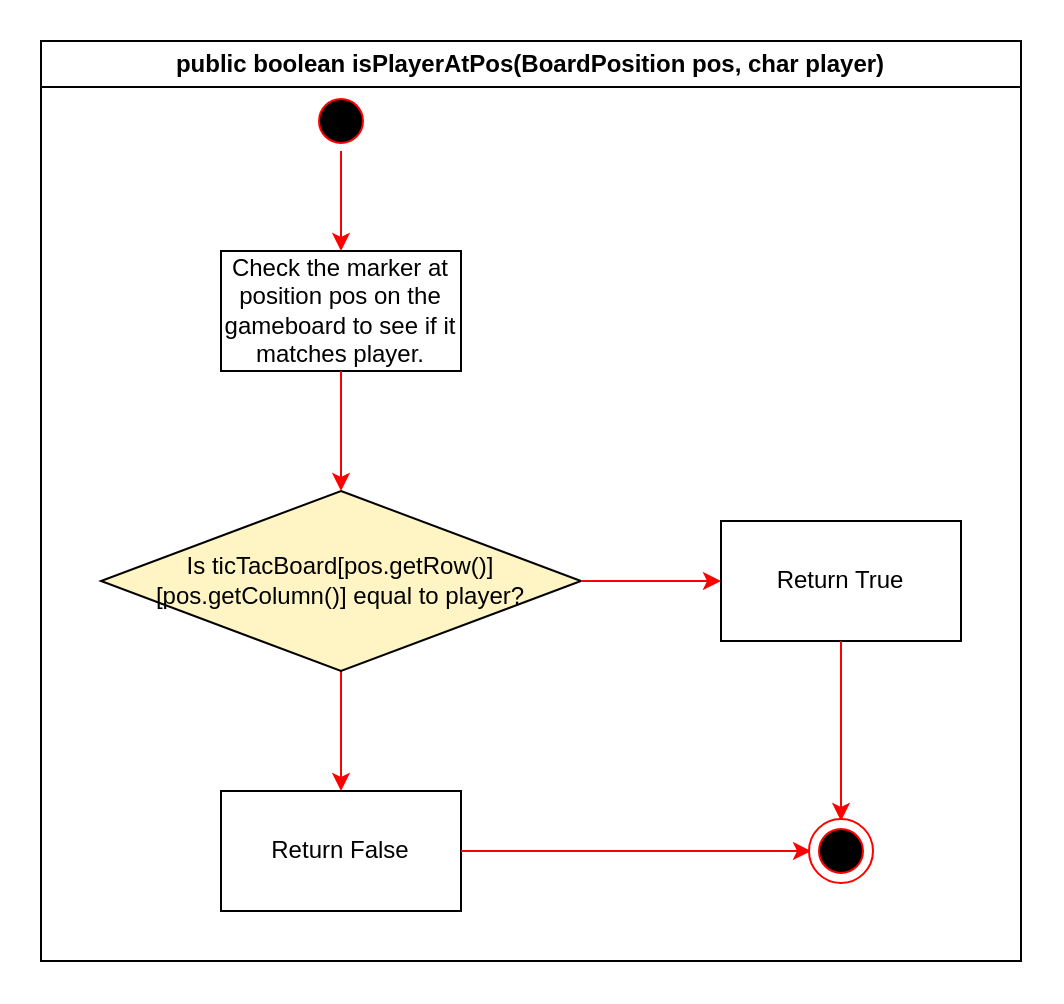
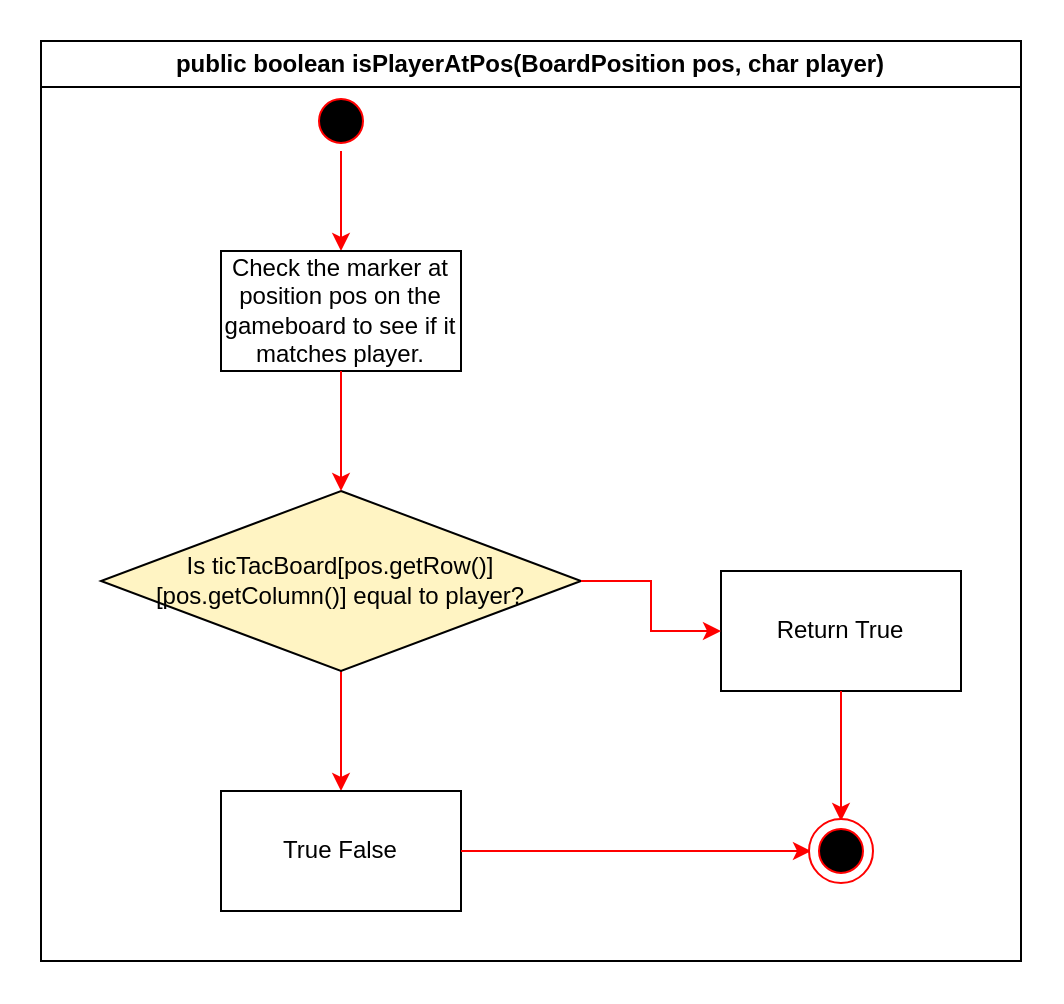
- <mxCell id="9" value="Return True" style="rounded=0;whiteSpace=wrap;html=1;" vertex="1" parent="2"><mxGeometry x="340" y="240" width="120" height="60" as="geometry" /></mxCell>
+ <mxCell id="9" value="Return True" style="rounded=0;whiteSpace=wrap;html=1;" vertex="1" parent="2"><mxGeometry x="340" y="265" width="120" height="60" as="geometry" /></mxCell>
- <mxCell id="11" value="Return False" style="rounded=0;whiteSpace=wrap;html=1;" vertex="1" parent="2"><mxGeometry x="90" y="375" width="120" height="60" as="geometry" /></mxCell>
+ <mxCell id="11" value="True False" style="rounded=0;whiteSpace=wrap;html=1;" vertex="1" parent="2"><mxGeometry x="90" y="375" width="120" height="60" as="geometry" /></mxCell>
